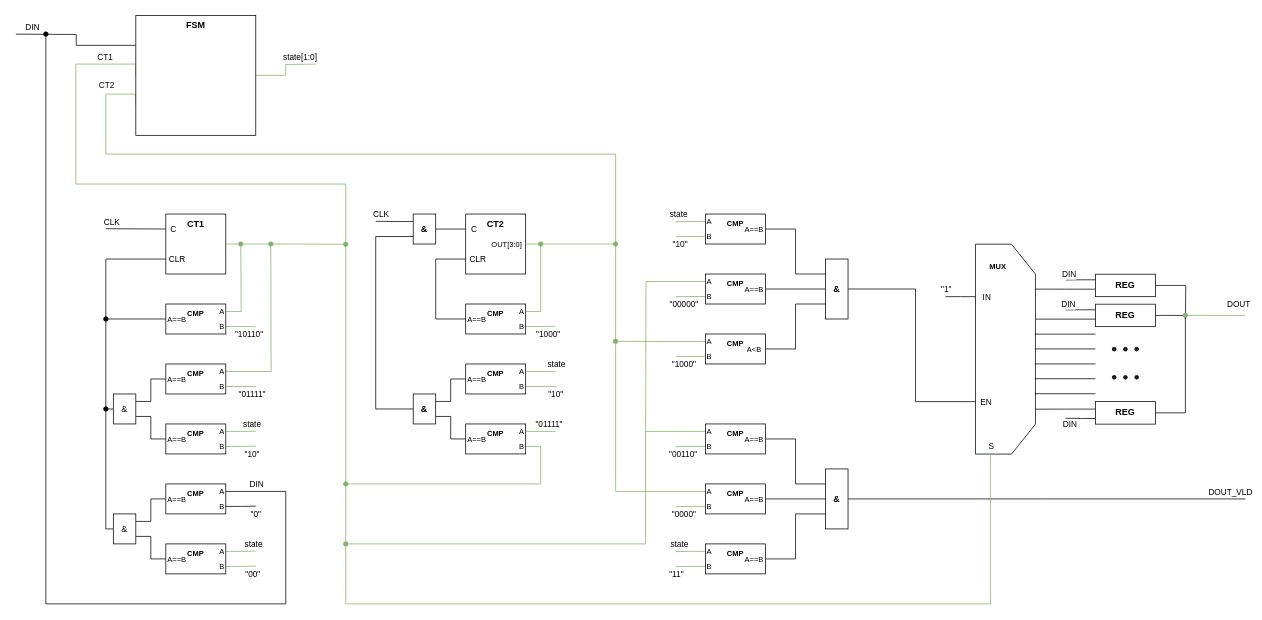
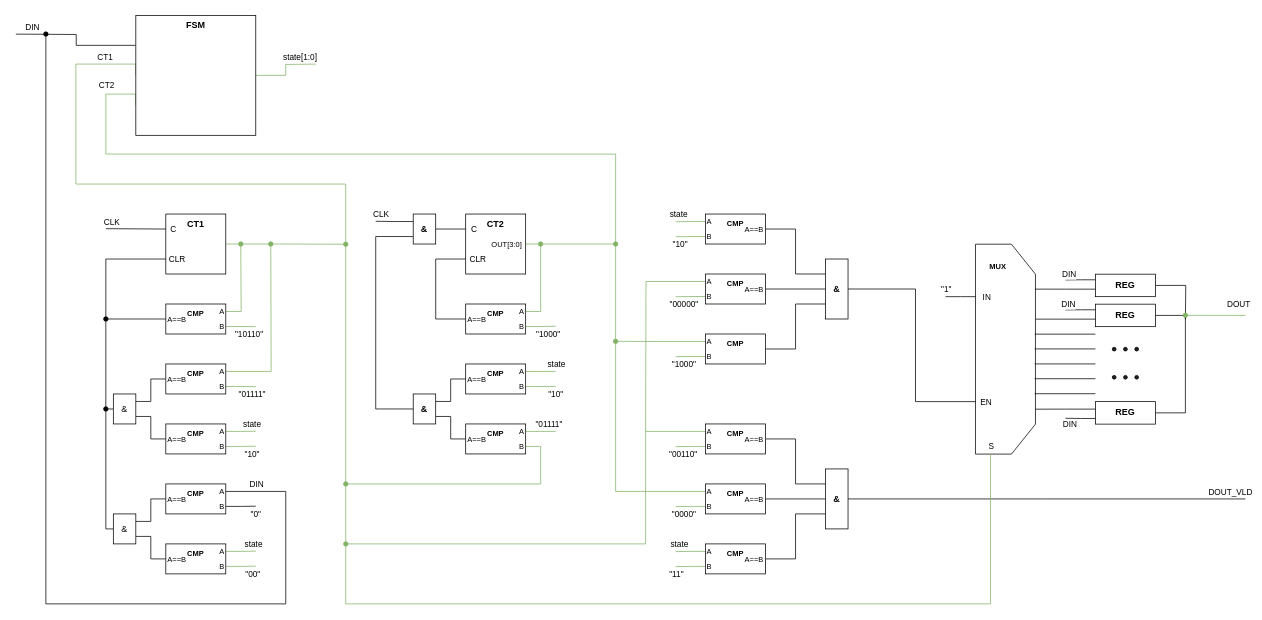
- <mxCell id="175" value="A&amp;lt;B" style="text;html=1;strokeColor=none;fillColor=none;align=center;verticalAlign=middle;whiteSpace=wrap;rounded=0;fontSize=10;" vertex="1" parent="1"><mxGeometry x="990" y="455" width="30" height="20" as="geometry" /></mxCell>
